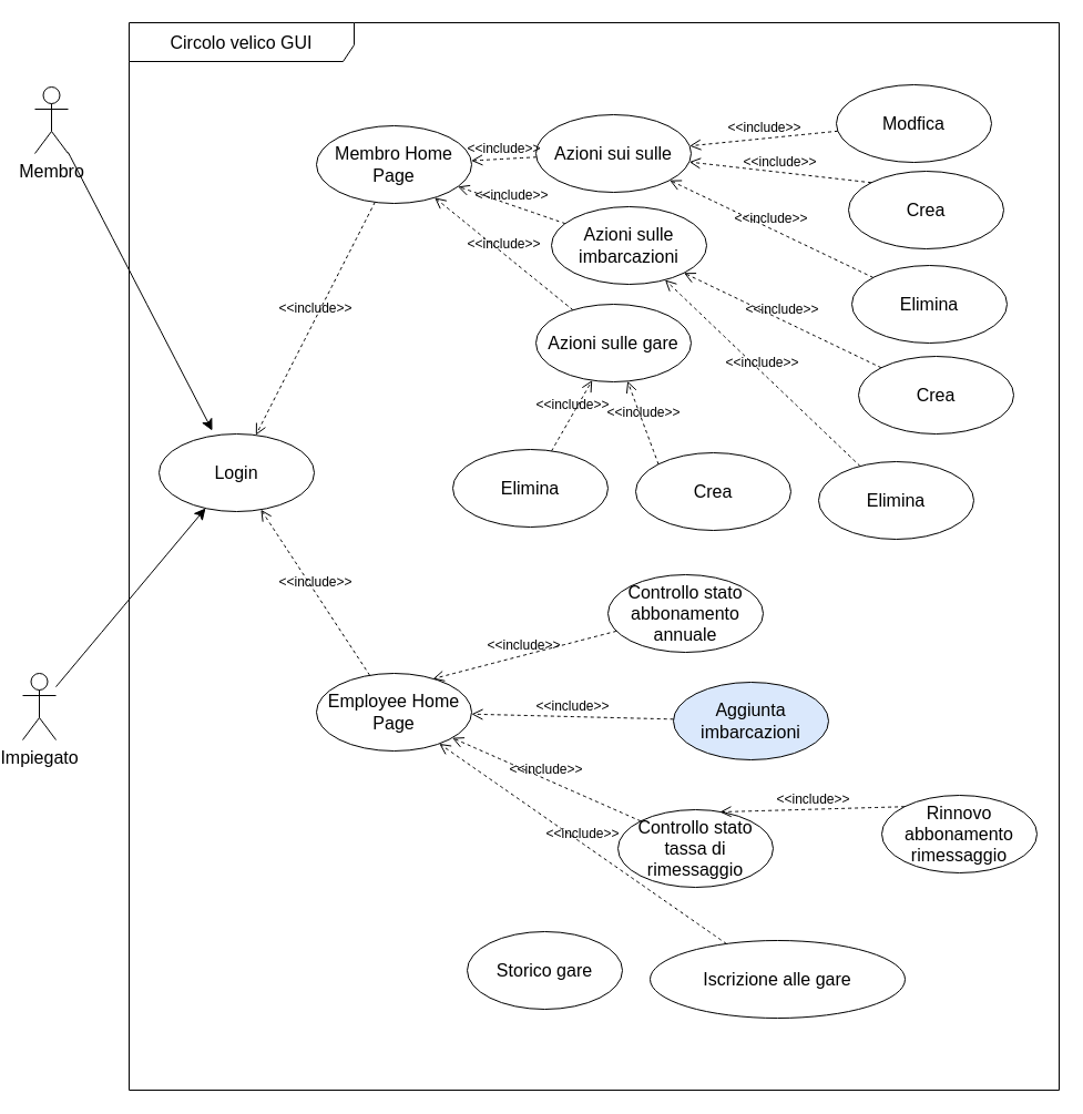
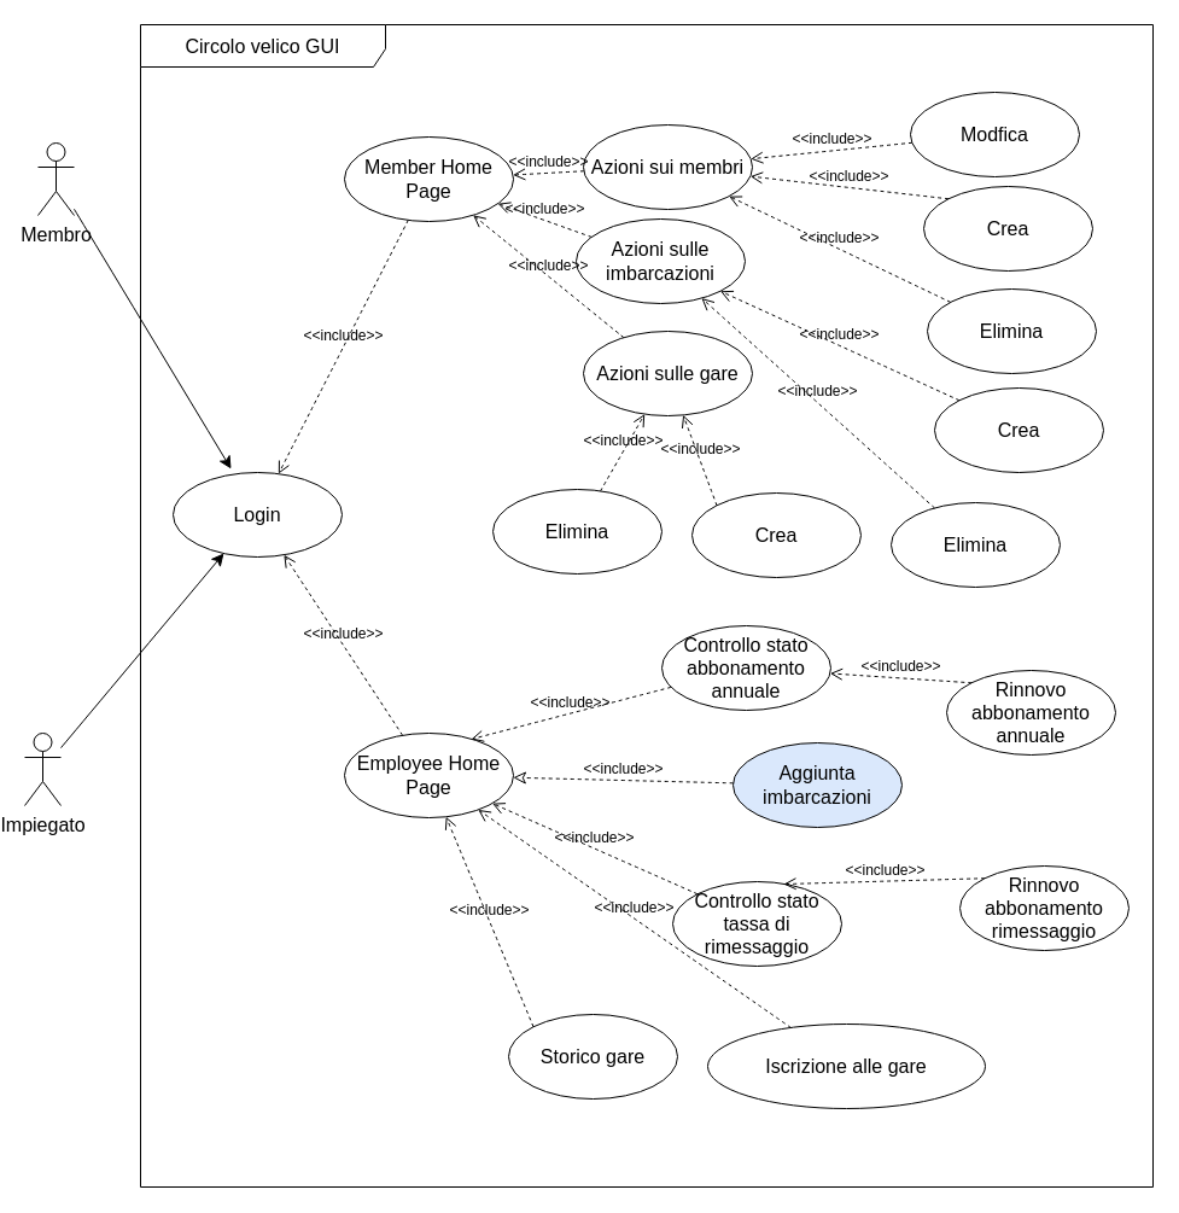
- <mxCell id="6" value="&lt;div&gt;Membro&lt;/div&gt;" style="shape=umlActor;verticalLabelPosition=bottom;verticalAlign=top;html=1;outlineConnect=0;fontSize=16;" parent="1" vertex="1"><mxGeometry x="31" y="78" width="30" height="60" as="geometry" /></mxCell>
+ <mxCell id="6" value="&lt;div&gt;Membro&lt;/div&gt;" style="shape=umlActor;verticalLabelPosition=bottom;verticalAlign=top;html=1;outlineConnect=0;fontSize=16;" parent="1" vertex="1"><mxGeometry x="31" y="118" width="30" height="60" as="geometry" /></mxCell>
- <mxCell id="12" value="Azioni sui sulle" style="ellipse;whiteSpace=wrap;html=1;fontSize=16;" vertex="1" parent="1"><mxGeometry x="483" y="103" width="140" height="70" as="geometry" /></mxCell>
+ <mxCell id="12" value="Azioni sui membri" style="ellipse;whiteSpace=wrap;html=1;fontSize=16;" vertex="1" parent="1"><mxGeometry x="483" y="103" width="140" height="70" as="geometry" /></mxCell>
- <mxCell id="8" value="Membro Home Page" style="ellipse;whiteSpace=wrap;html=1;fontSize=16;" vertex="1" parent="1"><mxGeometry x="285" y="113" width="140" height="70" as="geometry" /></mxCell>
+ <mxCell id="8" value="Member Home Page" style="ellipse;whiteSpace=wrap;html=1;fontSize=16;" vertex="1" parent="1"><mxGeometry x="285" y="113" width="140" height="70" as="geometry" /></mxCell>
- <mxCell id="13" value="Azioni sulle imbarcazioni" style="ellipse;whiteSpace=wrap;html=1;fontSize=16;" vertex="1" parent="1"><mxGeometry x="497" y="186" width="140" height="70" as="geometry" /></mxCell>
+ <mxCell id="13" value="Azioni sulle imbarcazioni" style="ellipse;whiteSpace=wrap;html=1;fontSize=16;" vertex="1" parent="1"><mxGeometry x="477" y="181" width="140" height="70" as="geometry" /></mxCell>
+ <mxCell id="42" value="&amp;lt;&amp;lt;include&amp;gt;&amp;gt;" style="html=1;verticalAlign=bottom;labelBackgroundColor=none;endArrow=open;endFill=0;dashed=1;rounded=0;fontSize=12;startSize=8;endSize=8;curved=1;exitX=0;exitY=0;exitDx=0;exitDy=0;" edge="1" source="33" parent="1" target="32"><mxGeometry width="160" relative="1" as="geometry"><mxPoint x="566" y="570" as="sourcePoint" /><mxPoint x="469" y="578" as="targetPoint" /></mxGeometry></mxCell>
+ <mxCell id="33" value="Rinnovo abbonamento annuale" style="ellipse;whiteSpace=wrap;html=1;fontSize=16;" vertex="1" parent="1"><mxGeometry x="784" y="555" width="140" height="70" as="geometry" /></mxCell>
- <mxCell id="41" value="&amp;lt;&amp;lt;include&amp;gt;&amp;gt;" style="html=1;verticalAlign=bottom;labelBackgroundColor=none;endArrow=open;endFill=0;dashed=1;rounded=0;fontSize=12;startSize=8;endSize=8;curved=1;" edge="1" source="34" parent="1" target="9"><mxGeometry width="160" relative="1" as="geometry"><mxPoint x="589" y="625" as="sourcePoint" /><mxPoint x="452" y="594" as="targetPoint" /></mxGeometry></mxCell>
+ <mxCell id="41" value="&amp;lt;&amp;lt;include&amp;gt;&amp;gt;" style="html=1;verticalAlign=bottom;labelBackgroundColor=none;endArrow=classic;endFill=0;dashed=1;rounded=0;fontSize=12;startSize=8;endSize=8;curved=1;" edge="1" source="34" parent="1" target="9"><mxGeometry width="160" relative="1" as="geometry"><mxPoint x="589" y="625" as="sourcePoint" /><mxPoint x="452" y="594" as="targetPoint" /></mxGeometry></mxCell>
+ <mxCell id="38" value="&amp;lt;&amp;lt;include&amp;gt;&amp;gt;" style="html=1;verticalAlign=bottom;labelBackgroundColor=none;endArrow=open;endFill=0;dashed=1;rounded=0;fontSize=12;startSize=8;endSize=8;curved=1;exitX=0;exitY=0;exitDx=0;exitDy=0;" edge="1" source="37" parent="1" target="9"><mxGeometry width="160" relative="1" as="geometry"><mxPoint x="368" y="853" as="sourcePoint" /><mxPoint x="414" y="775" as="targetPoint" /></mxGeometry></mxCell>
